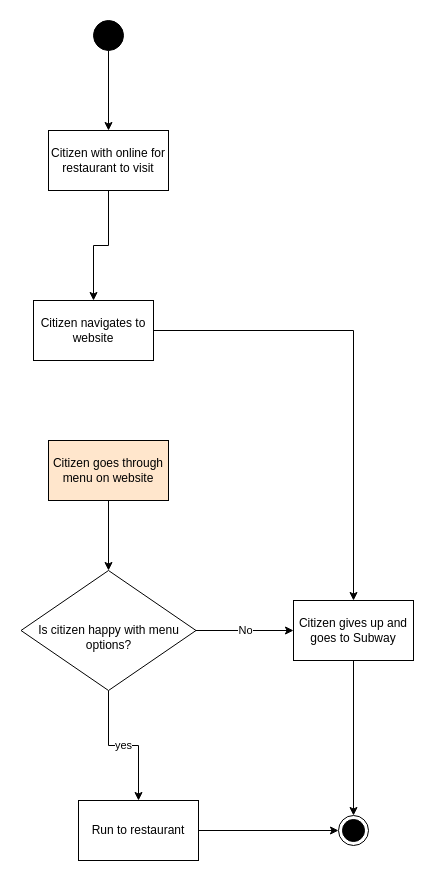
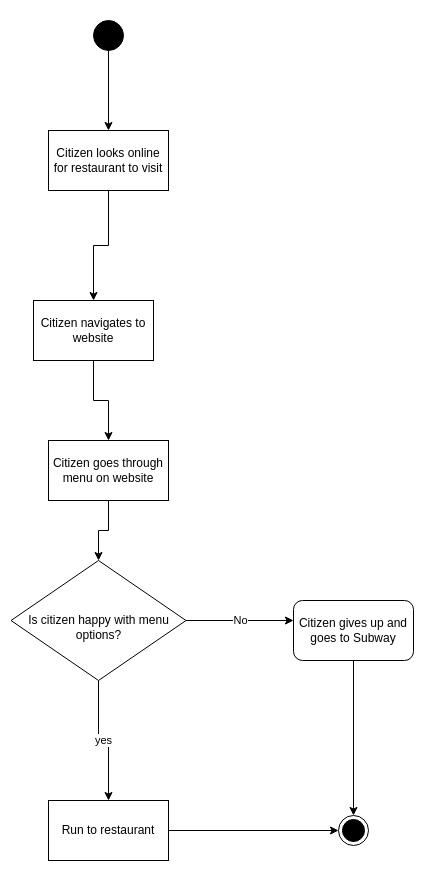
- <mxCell id="14" value="Citizen with online for restaurant to visit" style="rounded=0;whiteSpace=wrap;html=1;" vertex="1" parent="1"><mxGeometry x="48" y="130" width="120" height="60" as="geometry" /></mxCell>
+ <mxCell id="14" value="Citizen looks online for restaurant to visit" style="rounded=0;whiteSpace=wrap;html=1;" vertex="1" parent="1"><mxGeometry x="48" y="130" width="120" height="60" as="geometry" /></mxCell>
- <mxCell id="4" value="" style="edgeStyle=orthogonalEdgeStyle;rounded=0;orthogonalLoop=1;jettySize=auto;html=1;" edge="1" parent="1" source="5" target="17"><mxGeometry relative="1" as="geometry" /></mxCell>
+ <mxCell id="4" value="" style="edgeStyle=orthogonalEdgeStyle;rounded=0;orthogonalLoop=1;jettySize=auto;html=1;" edge="1" parent="1" source="5" target="7"><mxGeometry relative="1" as="geometry" /></mxCell>
- <mxCell id="7" value="Citizen goes through menu on website" style="whiteSpace=wrap;html=1;rounded=0;fillColor=#ffe6cc;" vertex="1" parent="1"><mxGeometry x="48" y="440" width="120" height="60" as="geometry" /></mxCell>
+ <mxCell id="7" value="Citizen goes through menu on website" style="whiteSpace=wrap;html=1;rounded=0;" vertex="1" parent="1"><mxGeometry x="48" y="440" width="120" height="60" as="geometry" /></mxCell>
- <mxCell id="10" value="&lt;br&gt;Is citizen happy with menu options?" style="rhombus;whiteSpace=wrap;html=1;rounded=0;" vertex="1" parent="1"><mxGeometry x="20.5" y="570" width="175" height="120" as="geometry" /></mxCell>
+ <mxCell id="10" value="&lt;br&gt;Is citizen happy with menu options?" style="rhombus;whiteSpace=wrap;html=1;rounded=0;" vertex="1" parent="1"><mxGeometry x="10.5" y="560" width="175" height="120" as="geometry" /></mxCell>
- <mxCell id="17" value="Citizen gives up and goes to Subway" style="rounded=0;whiteSpace=wrap;html=1;" vertex="1" parent="1"><mxGeometry x="293" y="600" width="120" height="60" as="geometry" /></mxCell>
+ <mxCell id="17" value="Citizen gives up and goes to Subway" style="whiteSpace=wrap;html=1;rounded=1;" vertex="1" parent="1"><mxGeometry x="293" y="600" width="120" height="60" as="geometry" /></mxCell>
- <mxCell id="12" value="Run to restaurant" style="whiteSpace=wrap;html=1;rounded=0;" vertex="1" parent="1"><mxGeometry x="78" y="800" width="120" height="60" as="geometry" /></mxCell>
+ <mxCell id="12" value="Run to restaurant" style="whiteSpace=wrap;html=1;rounded=0;" vertex="1" parent="1"><mxGeometry x="48" y="800" width="120" height="60" as="geometry" /></mxCell>
